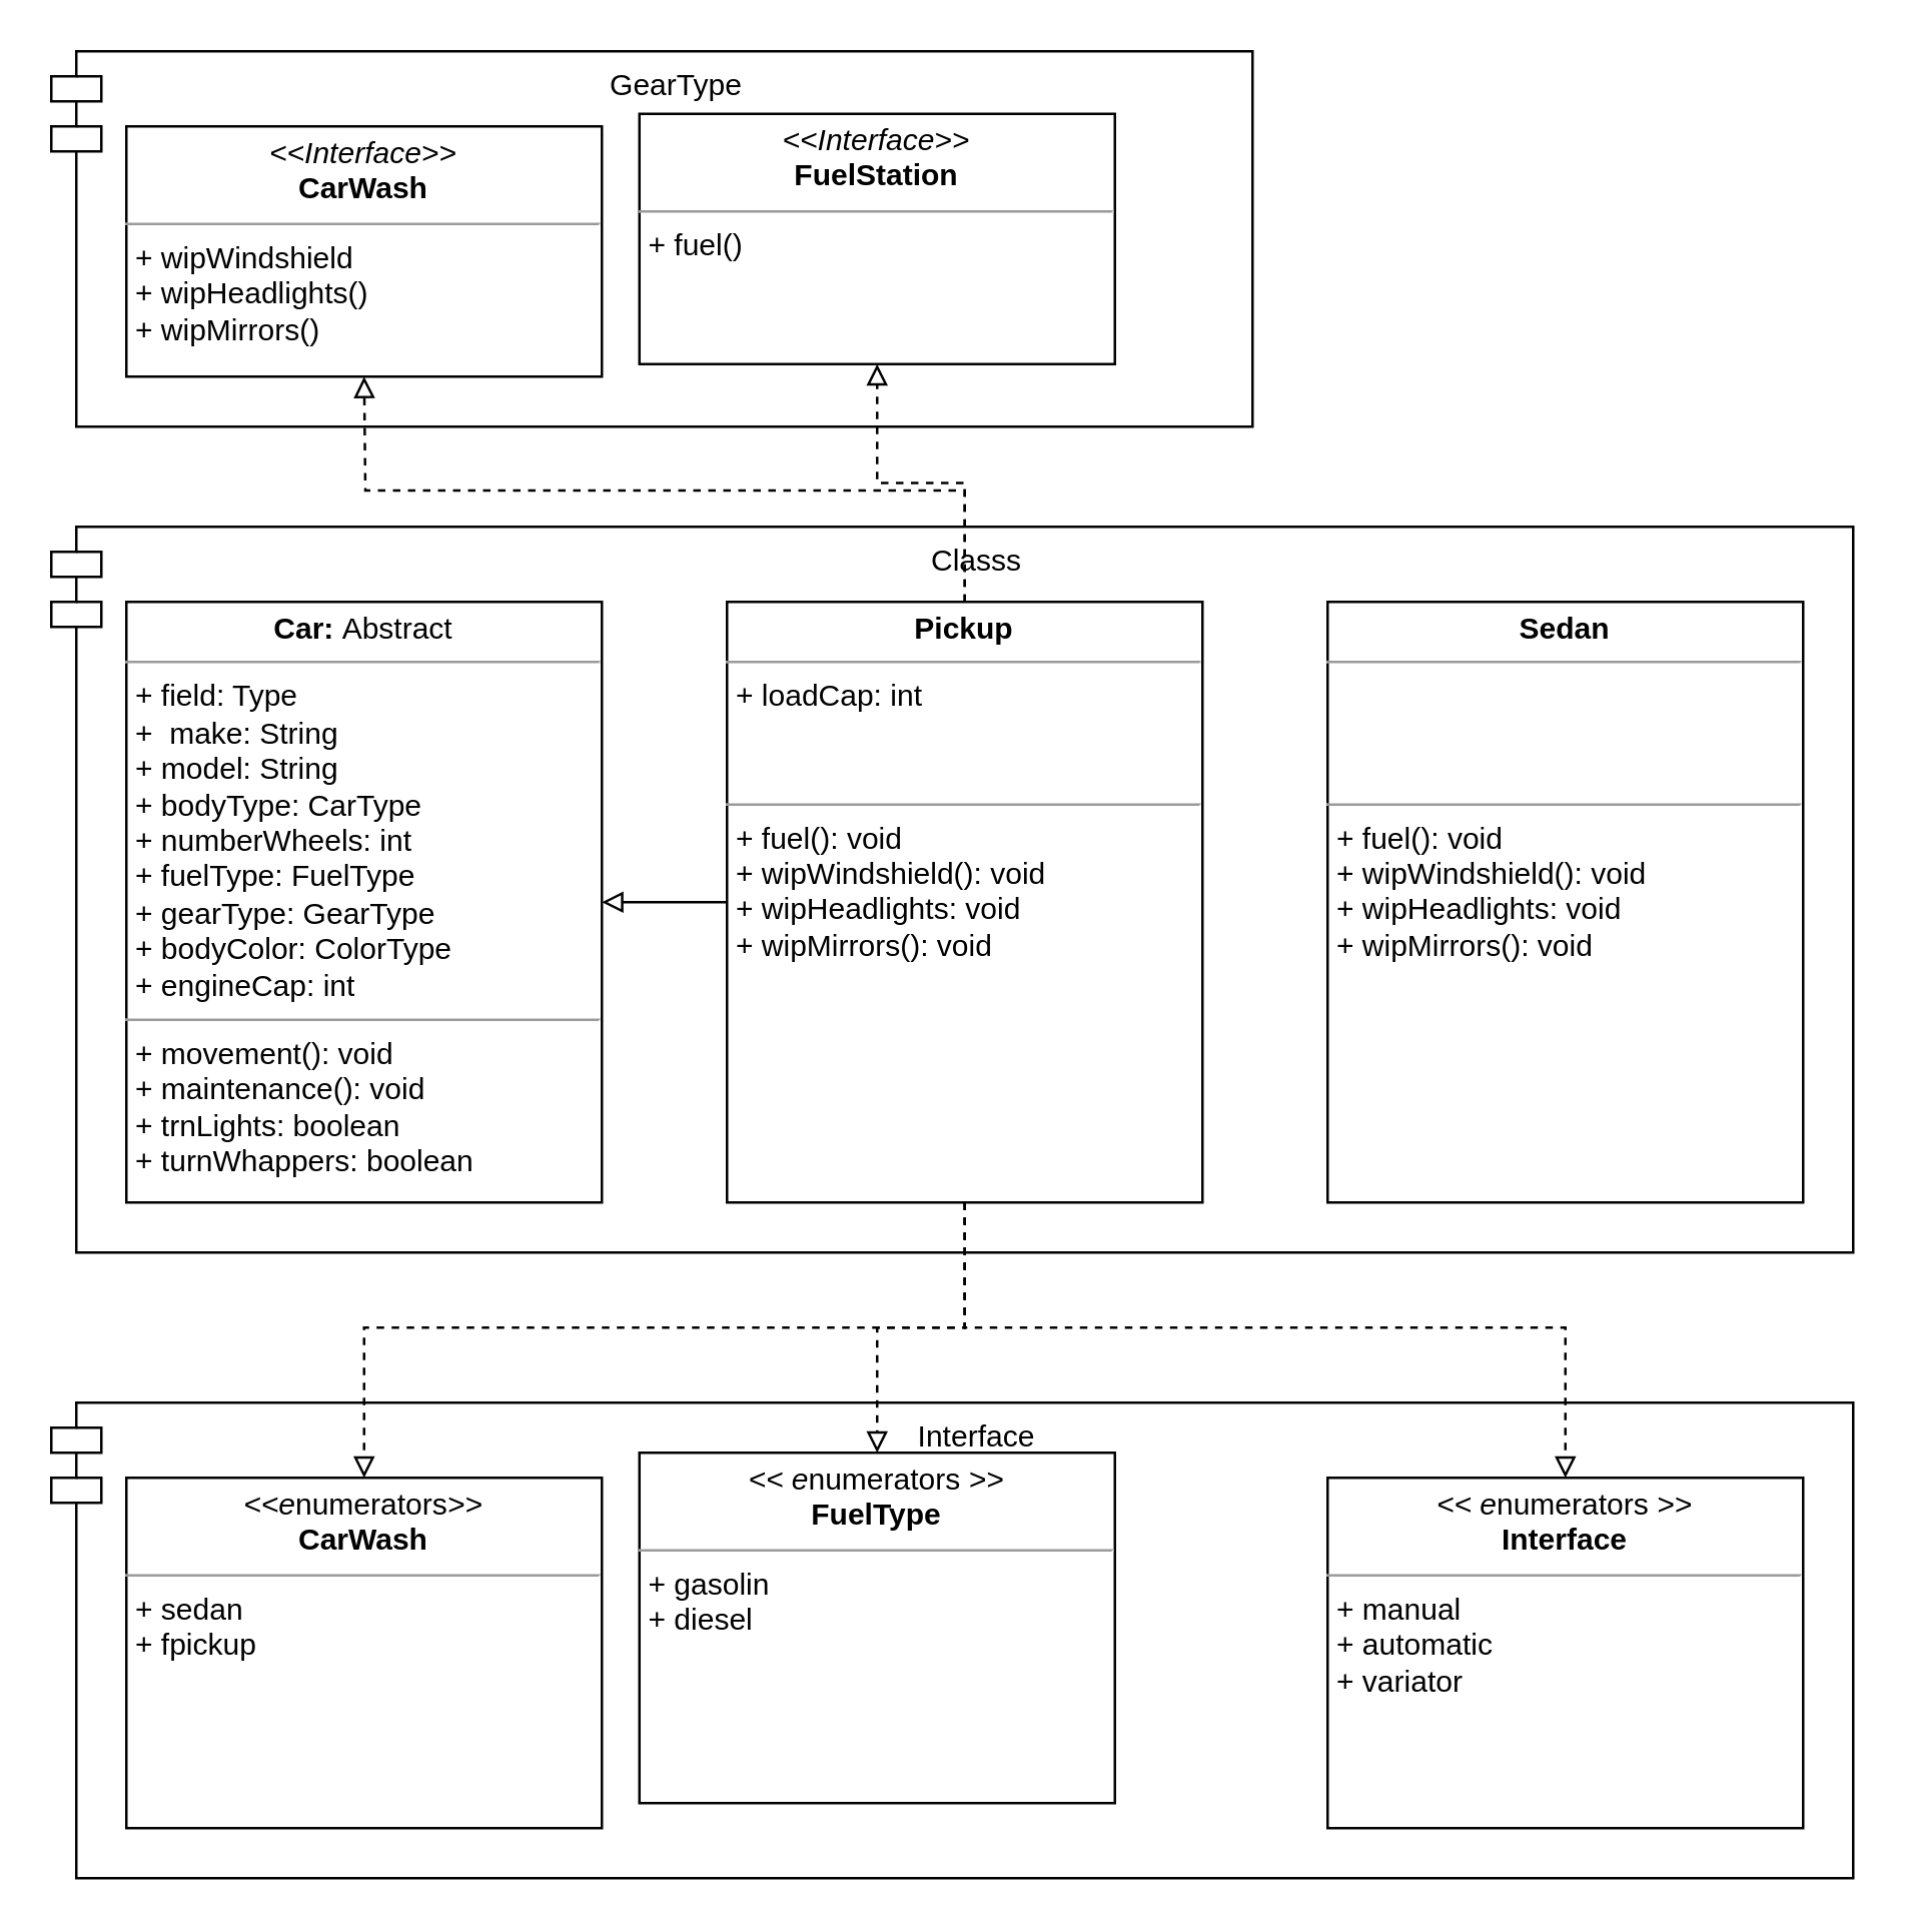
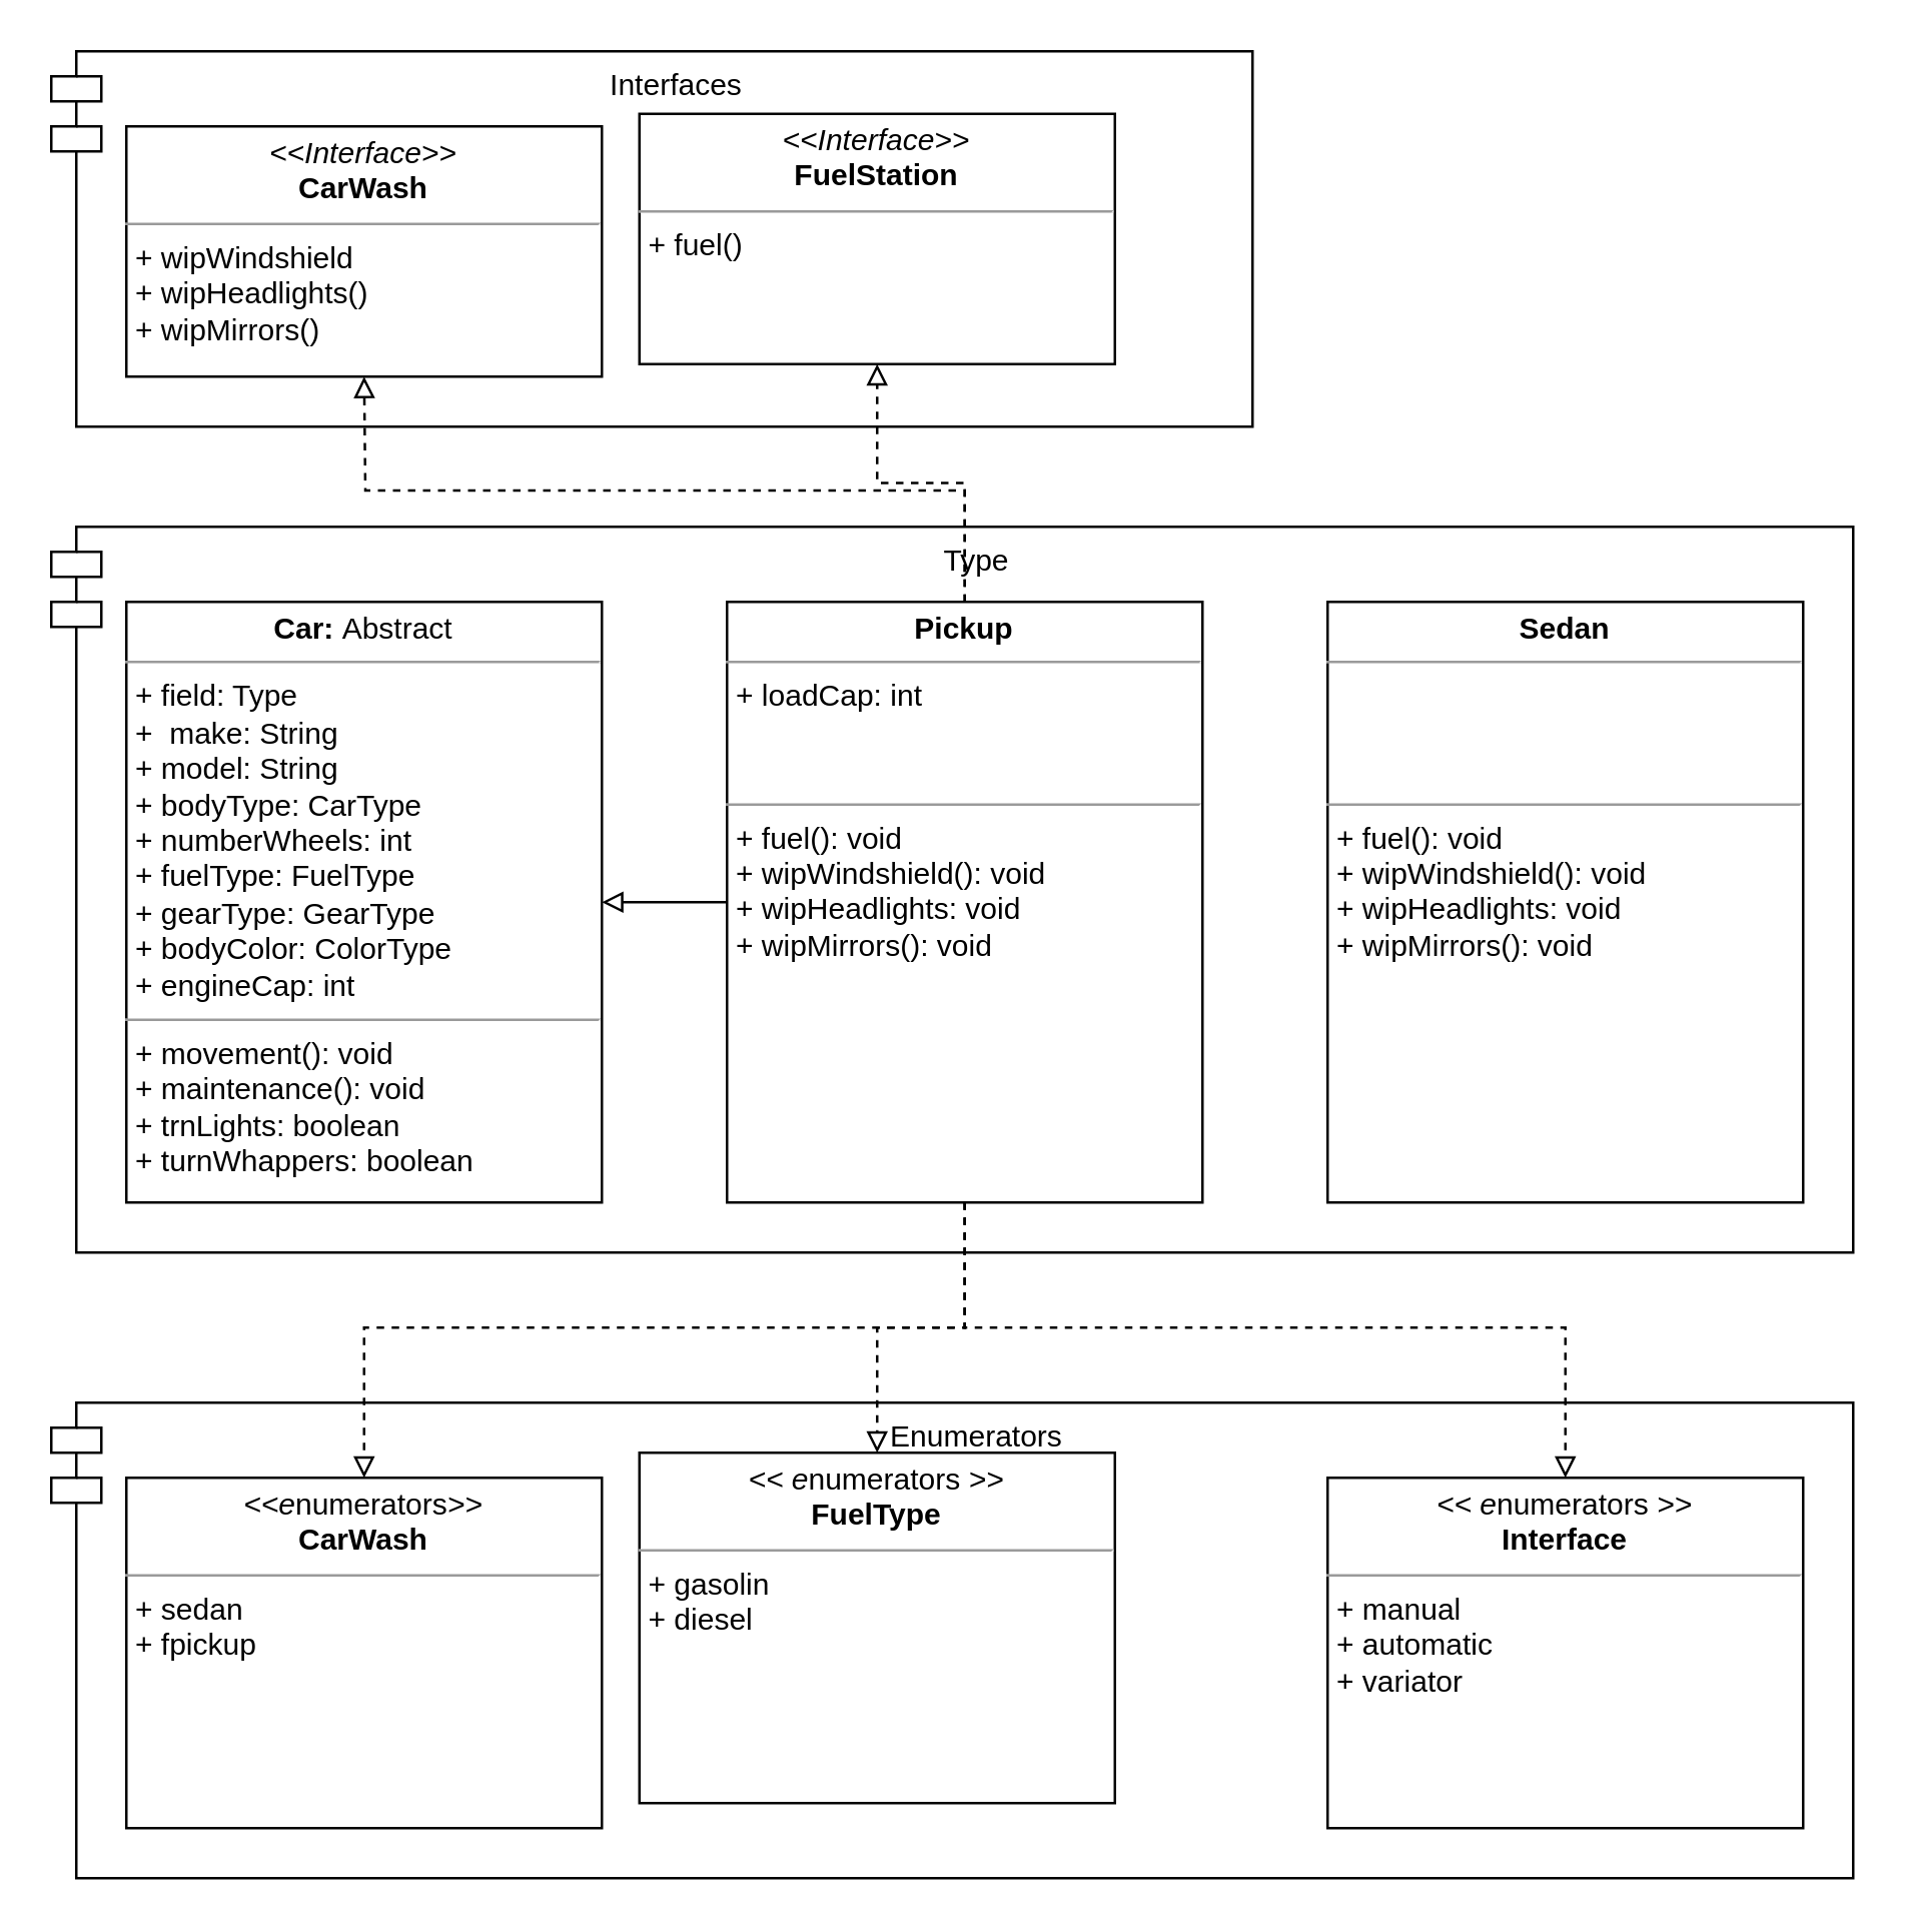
- <mxCell id="4" value="GearType" style="shape=module;align=left;spacingLeft=20;align=center;verticalAlign=top;whiteSpace=wrap;html=1;fillColor=none;" vertex="1" parent="1"><mxGeometry x="20" y="20" width="480" height="150" as="geometry" /></mxCell>
+ <mxCell id="4" value="Interfaces" style="shape=module;align=left;spacingLeft=20;align=center;verticalAlign=top;whiteSpace=wrap;html=1;fillColor=none;" vertex="1" parent="1"><mxGeometry x="20" y="20" width="480" height="150" as="geometry" /></mxCell>
- <mxCell id="2" value="Classs" style="shape=module;align=left;spacingLeft=20;align=center;verticalAlign=top;whiteSpace=wrap;html=1;fillColor=none;" vertex="1" parent="1"><mxGeometry x="20" y="210" width="720" height="290" as="geometry" /></mxCell>
+ <mxCell id="2" value="Type" style="shape=module;align=left;spacingLeft=20;align=center;verticalAlign=top;whiteSpace=wrap;html=1;fillColor=none;" vertex="1" parent="1"><mxGeometry x="20" y="210" width="720" height="290" as="geometry" /></mxCell>
- <mxCell id="3" value="Interface" style="shape=module;align=left;spacingLeft=20;align=center;verticalAlign=top;whiteSpace=wrap;html=1;fillColor=none;" vertex="1" parent="1"><mxGeometry x="20" y="560" width="720" height="190" as="geometry" /></mxCell>
+ <mxCell id="3" value="Enumerators" style="shape=module;align=left;spacingLeft=20;align=center;verticalAlign=top;whiteSpace=wrap;html=1;fillColor=none;" vertex="1" parent="1"><mxGeometry x="20" y="560" width="720" height="190" as="geometry" /></mxCell>
